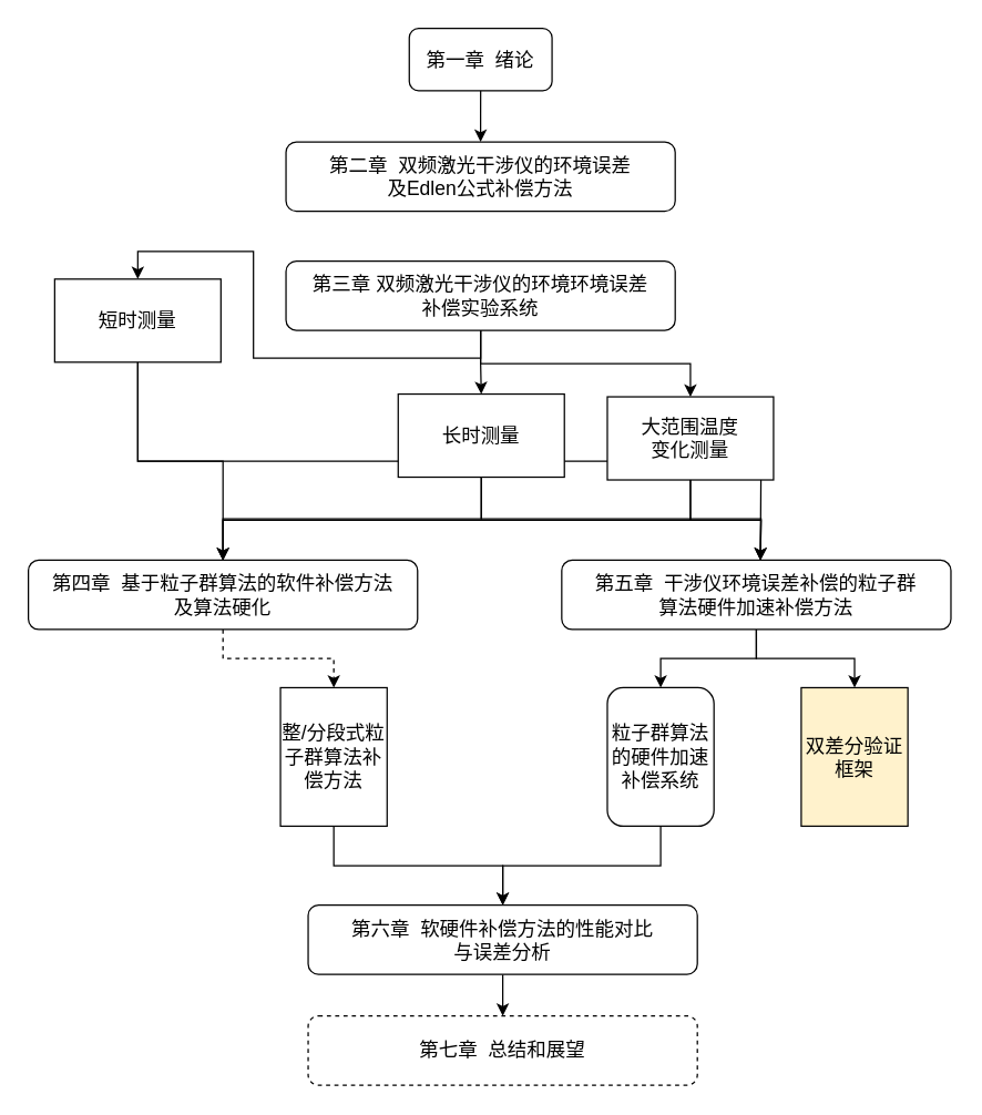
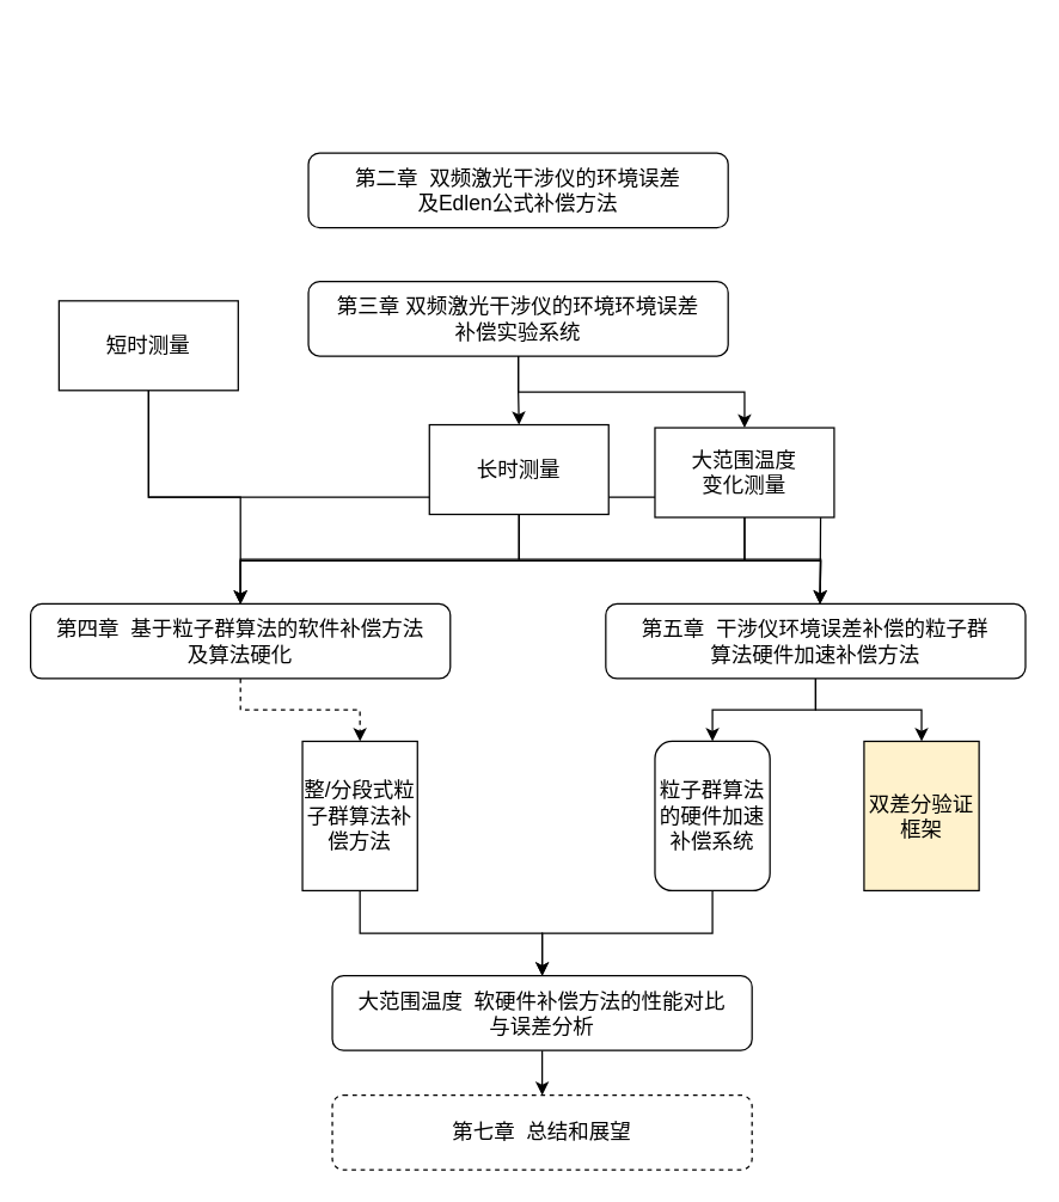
- <mxCell id="3" value="&lt;font style=&quot;font-size: 14px&quot;&gt;&lt;font style=&quot;font-size: 14px&quot;&gt;&lt;font style=&quot;font-size: 14px&quot;&gt;第一章&amp;nbsp; 绪论&lt;/font&gt;&lt;/font&gt;&lt;/font&gt;" style="rounded=1;whiteSpace=wrap;html=1;container=0;" parent="1" vertex="1"><mxGeometry x="295" y="20" width="103.08" height="45" as="geometry" /></mxCell>
- <mxCell id="2" style="edgeStyle=orthogonalEdgeStyle;rounded=0;orthogonalLoop=1;jettySize=auto;html=1;exitX=0.5;exitY=1;exitDx=0;exitDy=0;fontSize=14;fontColor=#000000;" parent="1" source="3" target="4" edge="1"><mxGeometry relative="1" as="geometry" /></mxCell>
- <mxCell id="5" style="edgeStyle=orthogonalEdgeStyle;rounded=0;orthogonalLoop=1;jettySize=auto;html=1;exitX=0.5;exitY=1;exitDx=0;exitDy=0;entryX=0.5;entryY=0;entryDx=0;entryDy=0;fontSize=14;fontColor=#000000;" parent="1" source="8" target="20" edge="1"><mxGeometry relative="1" as="geometry" /></mxCell>
- <mxCell id="17" value="&lt;font style=&quot;font-size: 14px&quot;&gt;第六章&amp;nbsp; 软硬件补偿方法的性能对比&lt;br&gt;与误差分析&lt;/font&gt;" style="rounded=1;whiteSpace=wrap;html=1;container=0;" parent="1" vertex="1"><mxGeometry x="222" y="653" width="281" height="50" as="geometry" /></mxCell>
+ <mxCell id="17" value="&lt;font style=&quot;font-size: 14px&quot;&gt;大范围温度&amp;nbsp; 软硬件补偿方法的性能对比&lt;br&gt;与误差分析&lt;/font&gt;" style="rounded=1;whiteSpace=wrap;html=1;container=0;" parent="1" vertex="1"><mxGeometry x="222" y="653" width="281" height="50" as="geometry" /></mxCell>
